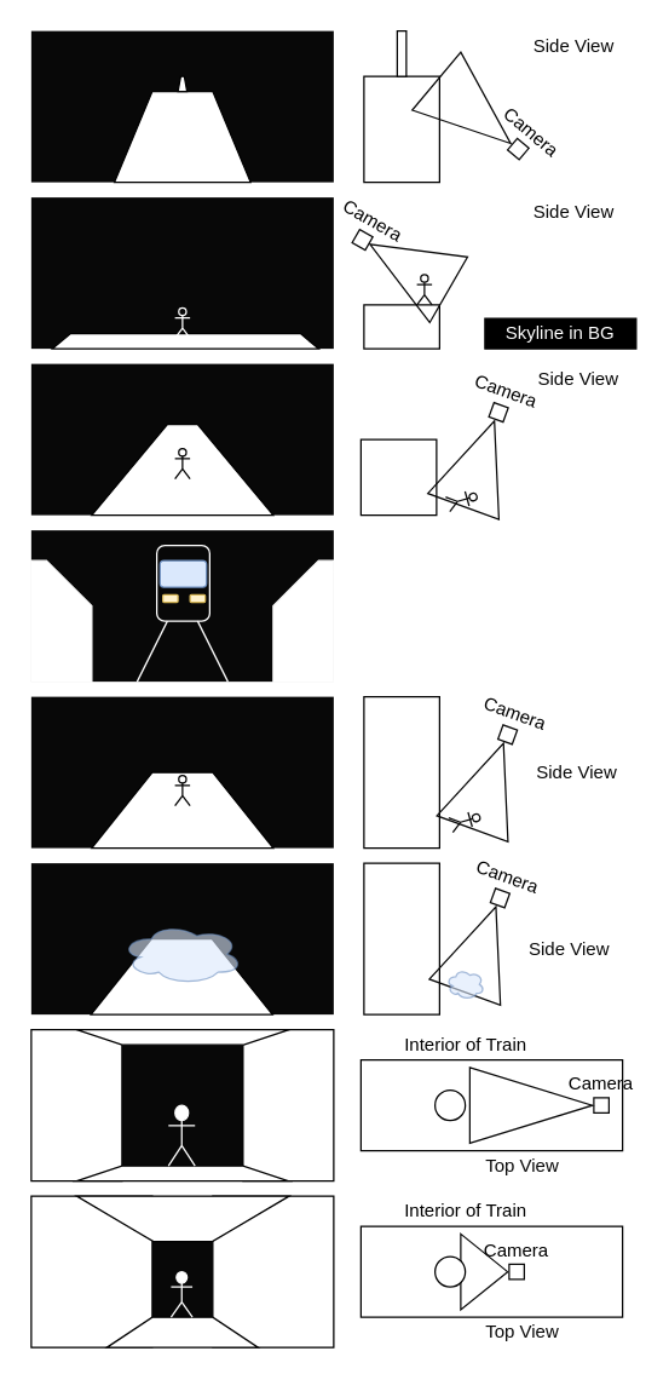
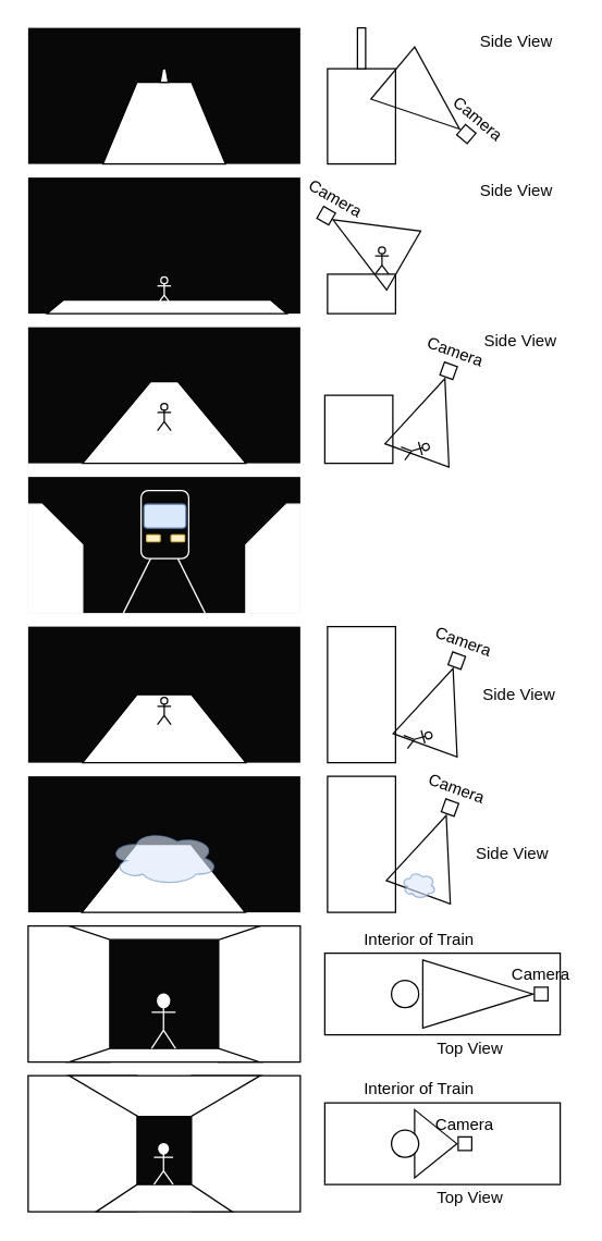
- <mxCell id="52" value="Skyline in BG" style="rounded=0;whiteSpace=wrap;html=1;strokeColor=#000000;fillColor=#000000;fontColor=#FFFFFF;" vertex="1" parent="1"><mxGeometry x="320" y="210" width="100" height="20" as="geometry" /></mxCell>
